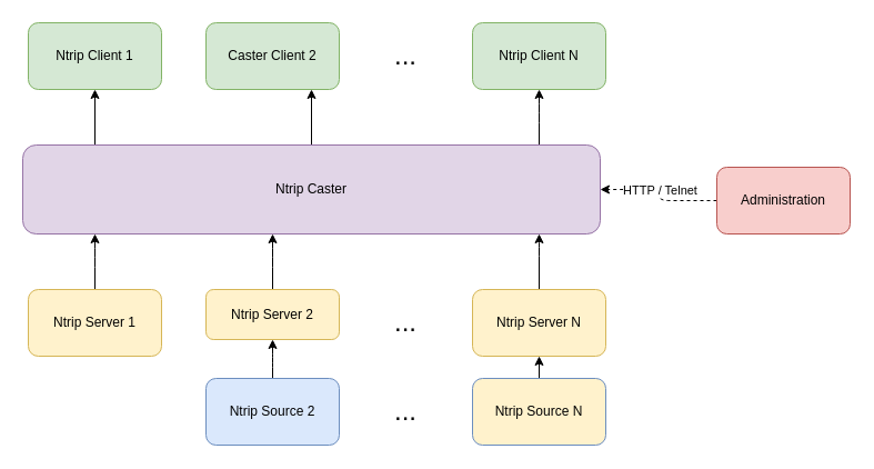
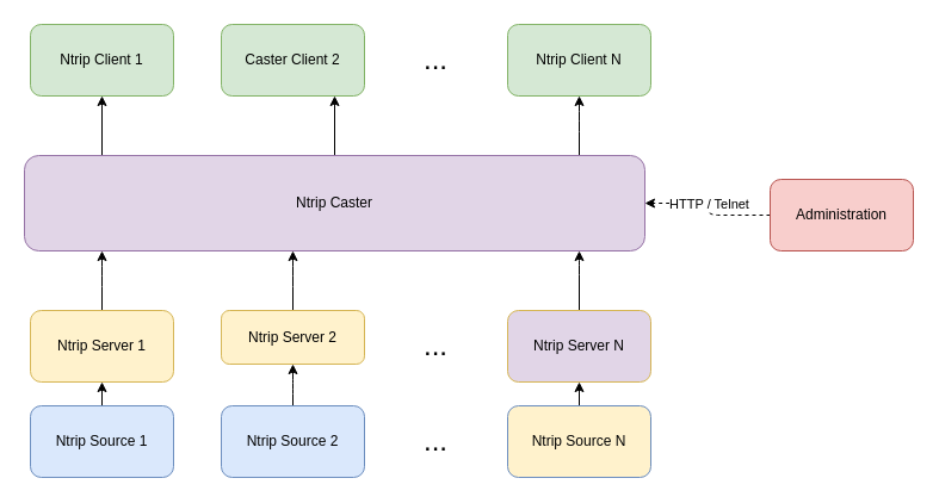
- <mxCell id="16" value="Ntrip Server N" style="whiteSpace=wrap;html=1;fillColor=#fff2cc;strokeColor=#d6b656;rounded=1;" vertex="1" parent="1"><mxGeometry x="425" y="260" width="120" height="60" as="geometry" /></mxCell>
+ <mxCell id="16" value="Ntrip Server N" style="whiteSpace=wrap;html=1;fillColor=#e1d5e7;strokeColor=#d6b656;rounded=1;" vertex="1" parent="1"><mxGeometry x="425" y="260" width="120" height="60" as="geometry" /></mxCell>
+ <mxCell id="8" value="" style="edgeStyle=orthogonalEdgeStyle;orthogonalLoop=1;jettySize=auto;html=1;" edge="1" parent="1" source="9" target="7"><mxGeometry relative="1" as="geometry" /></mxCell>
+ <mxCell id="9" value="Ntrip Source 1" style="whiteSpace=wrap;html=1;fillColor=#dae8fc;strokeColor=#6c8ebf;rounded=1;" vertex="1" parent="1"><mxGeometry x="25" y="340" width="120" height="60" as="geometry" /></mxCell>
